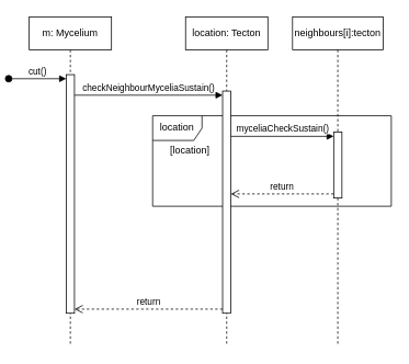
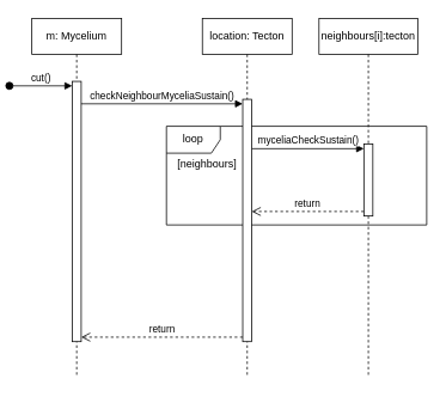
- <mxCell id="5" value="location" style="shape=umlFrame;whiteSpace=wrap;html=1;pointerEvents=0;" parent="1" vertex="1"><mxGeometry x="170" y="140" width="290" height="110" as="geometry" /></mxCell>
+ <mxCell id="5" value="loop" style="shape=umlFrame;whiteSpace=wrap;html=1;pointerEvents=0;" parent="1" vertex="1"><mxGeometry x="170" y="140" width="290" height="110" as="geometry" /></mxCell>
- <mxCell id="14" value="[location]" style="text;html=1;align=center;verticalAlign=middle;resizable=0;points=[];autosize=1;strokeColor=none;fillColor=none;" parent="1" vertex="1"><mxGeometry x="170" y="168" width="90" height="30" as="geometry" /></mxCell>
+ <mxCell id="14" value="[neighbours]" style="text;html=1;align=center;verticalAlign=middle;resizable=0;points=[];autosize=1;strokeColor=none;fillColor=none;" parent="1" vertex="1"><mxGeometry x="170" y="168" width="90" height="30" as="geometry" /></mxCell>
